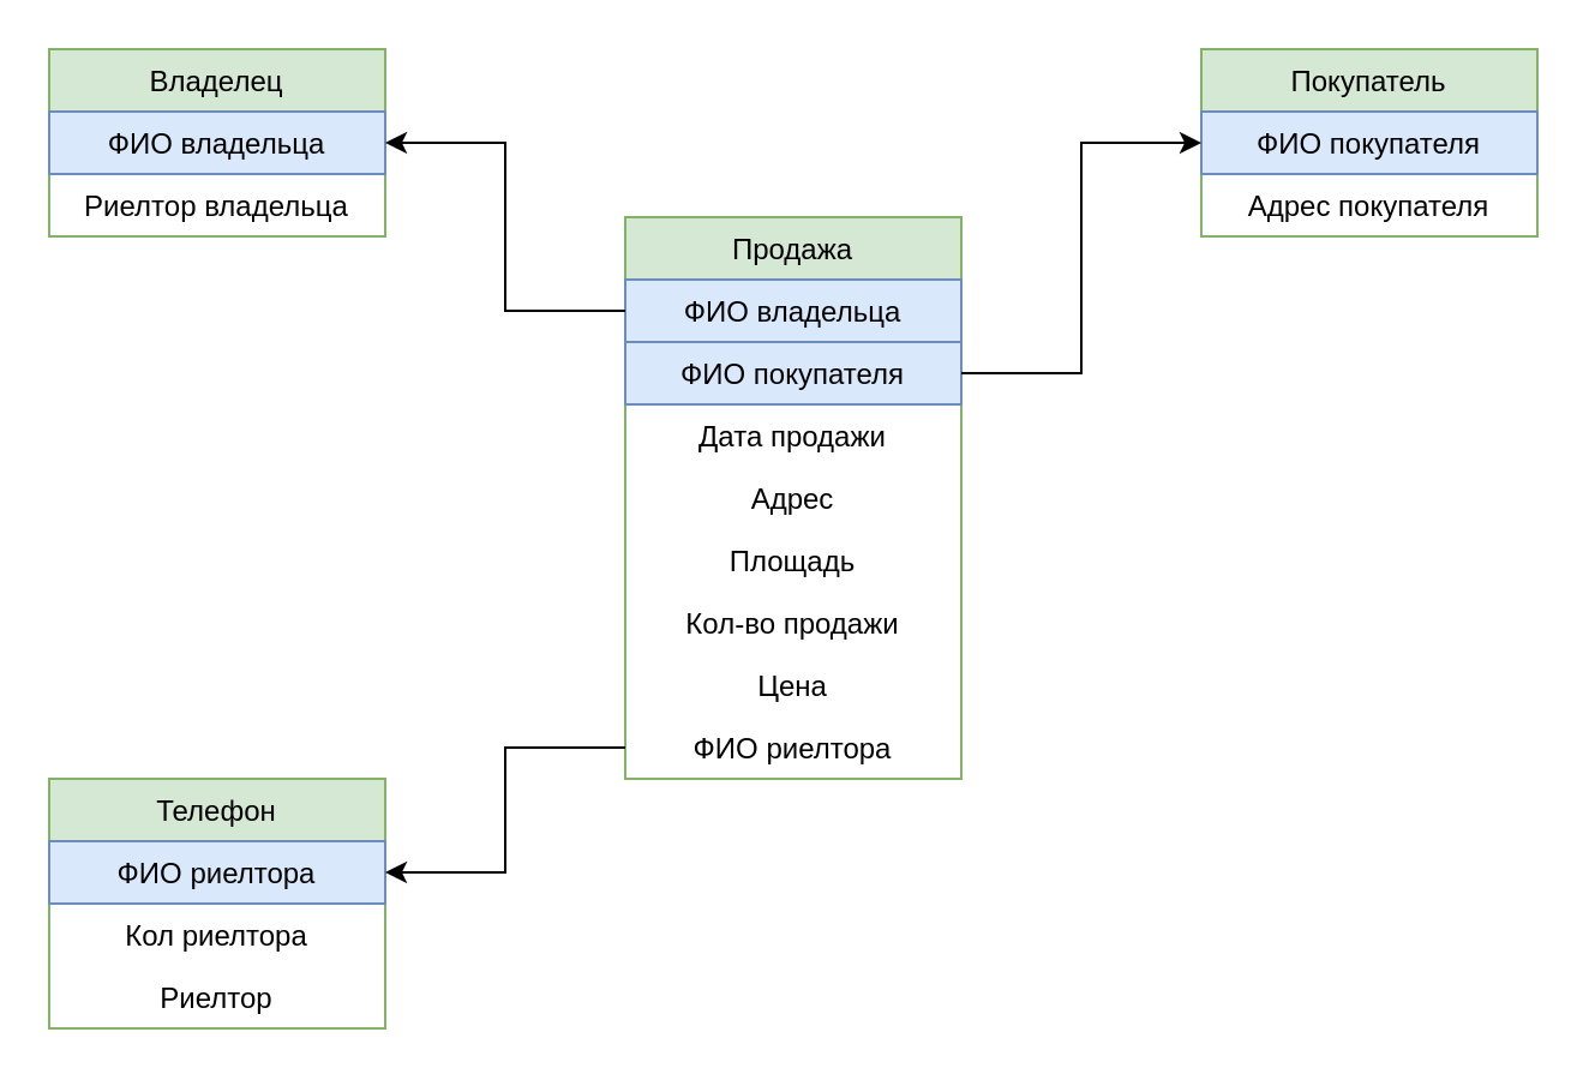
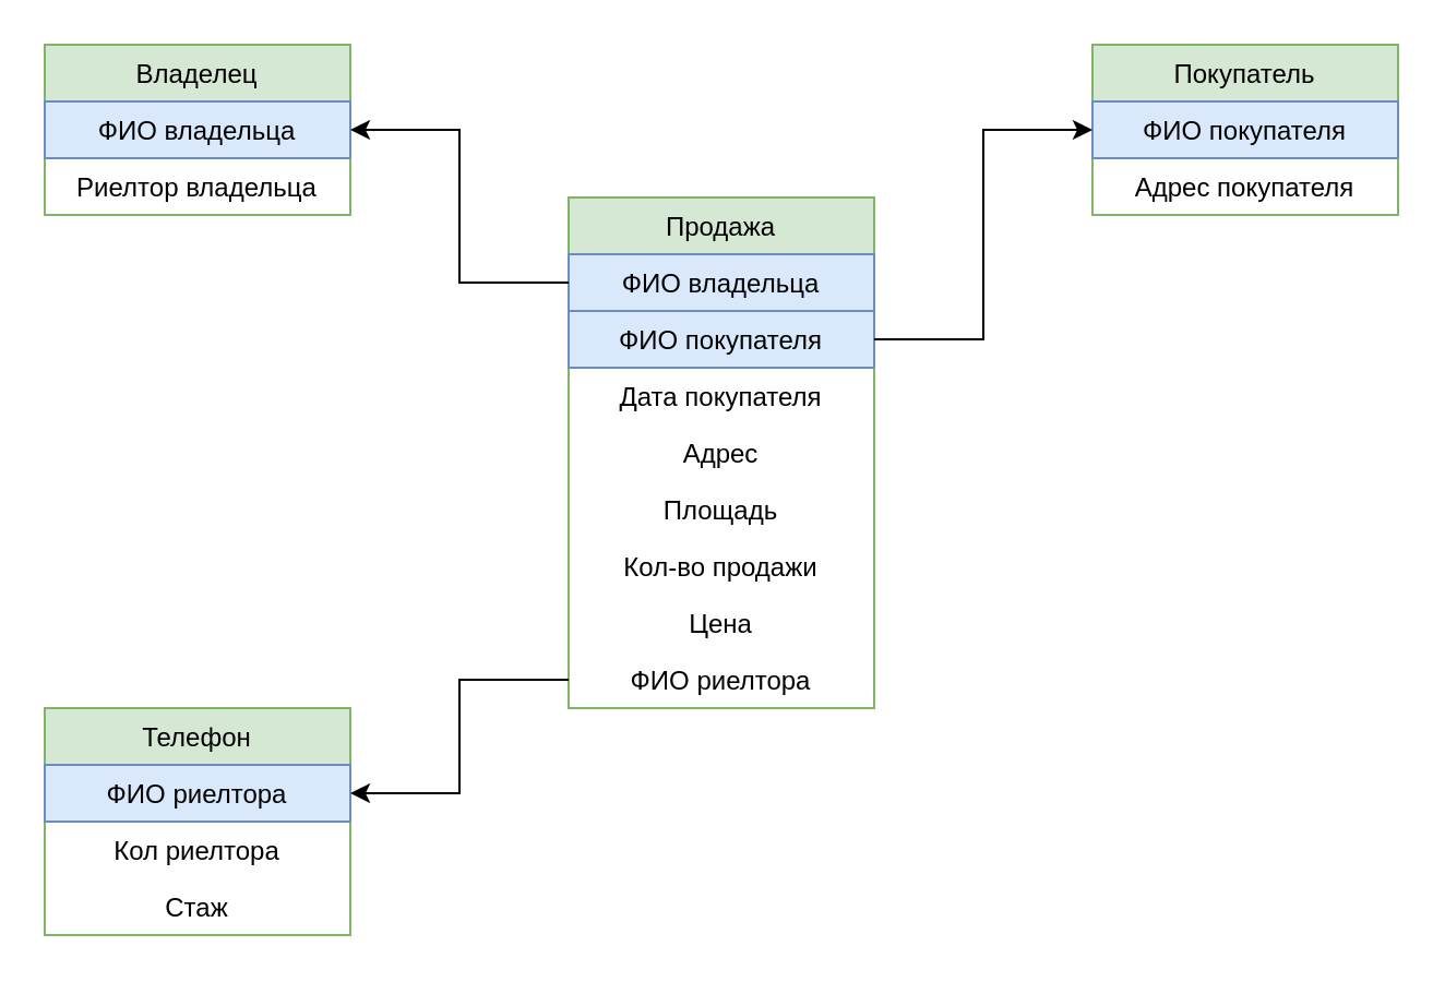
- <mxCell id="5" value="Дата продажи" style="text;strokeColor=none;fillColor=none;align=center;verticalAlign=top;spacingLeft=4;spacingRight=4;overflow=hidden;rotatable=0;points=[[0,0.5],[1,0.5]];portConstraint=eastwest;" vertex="1" parent="2"><mxGeometry y="78" width="140" height="26" as="geometry" /></mxCell>
+ <mxCell id="5" value="Дата покупателя" style="text;strokeColor=none;fillColor=none;align=center;verticalAlign=top;spacingLeft=4;spacingRight=4;overflow=hidden;rotatable=0;points=[[0,0.5],[1,0.5]];portConstraint=eastwest;" vertex="1" parent="2"><mxGeometry y="78" width="140" height="26" as="geometry" /></mxCell>
- <mxCell id="22" value="Риелтор" style="text;strokeColor=none;fillColor=none;align=center;verticalAlign=top;spacingLeft=4;spacingRight=4;overflow=hidden;rotatable=0;points=[[0,0.5],[1,0.5]];portConstraint=eastwest;" vertex="1" parent="19"><mxGeometry y="78" width="140" height="26" as="geometry" /></mxCell>
+ <mxCell id="22" value="Стаж" style="text;strokeColor=none;fillColor=none;align=center;verticalAlign=top;spacingLeft=4;spacingRight=4;overflow=hidden;rotatable=0;points=[[0,0.5],[1,0.5]];portConstraint=eastwest;" vertex="1" parent="19"><mxGeometry y="78" width="140" height="26" as="geometry" /></mxCell>
